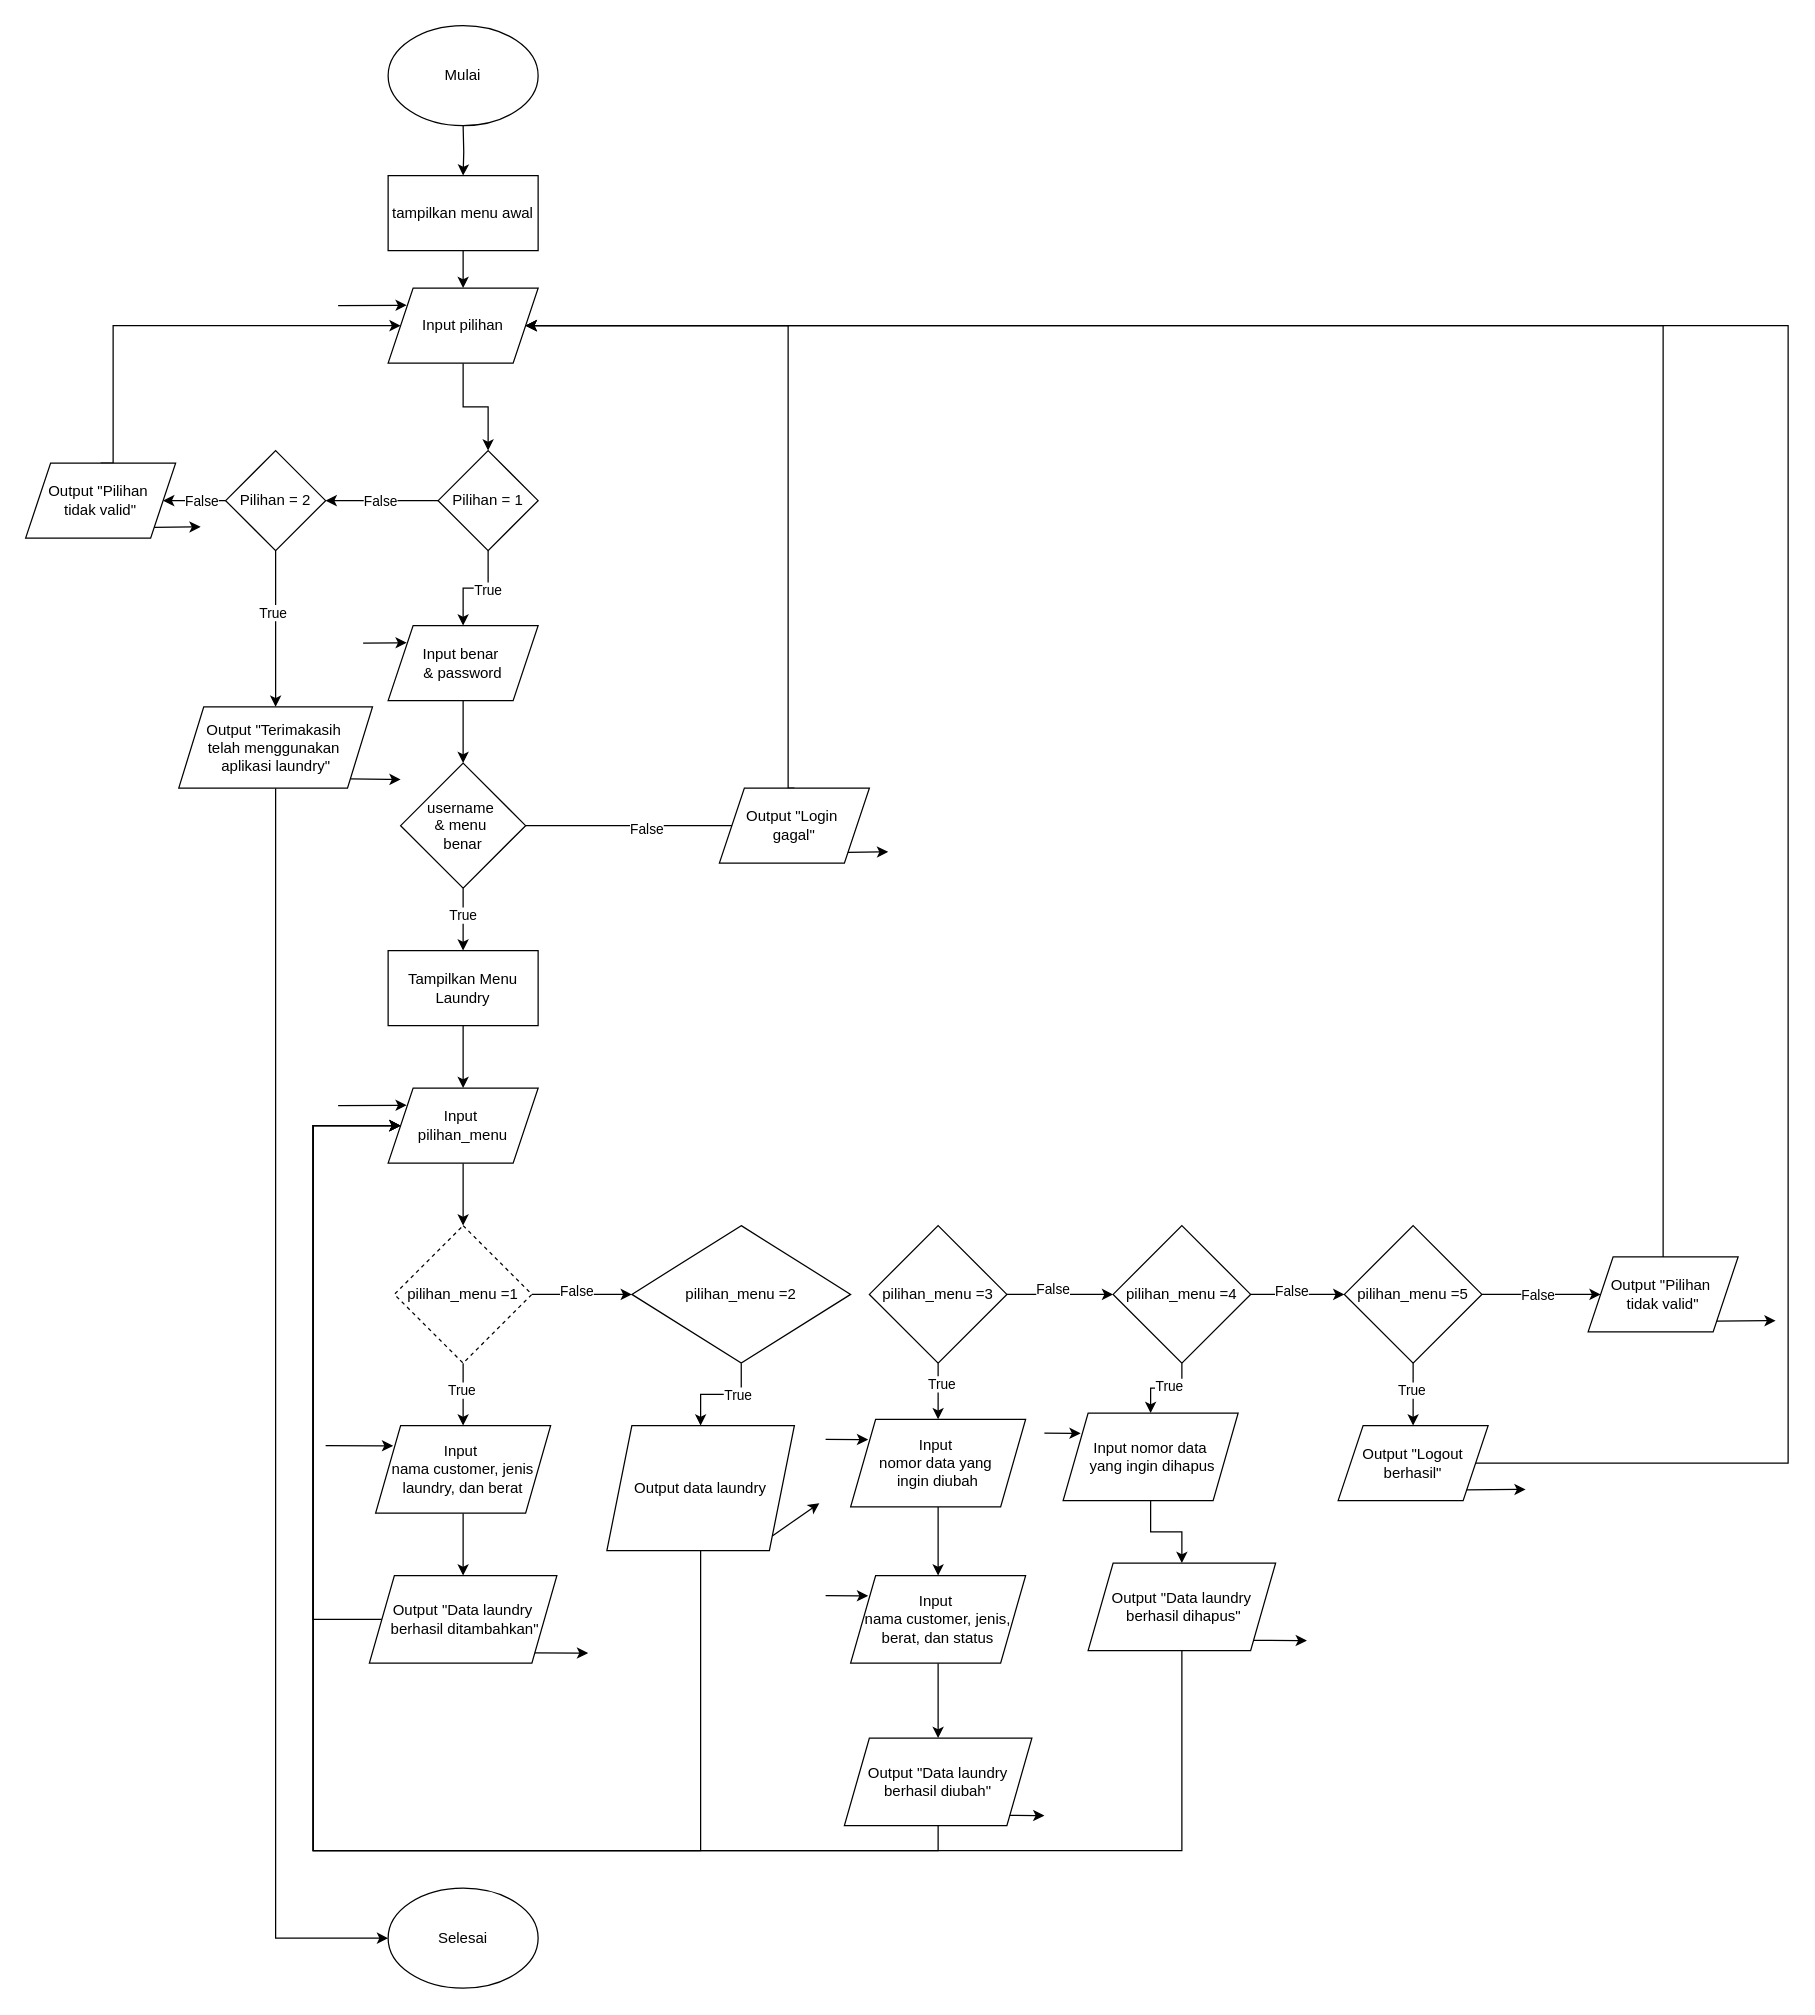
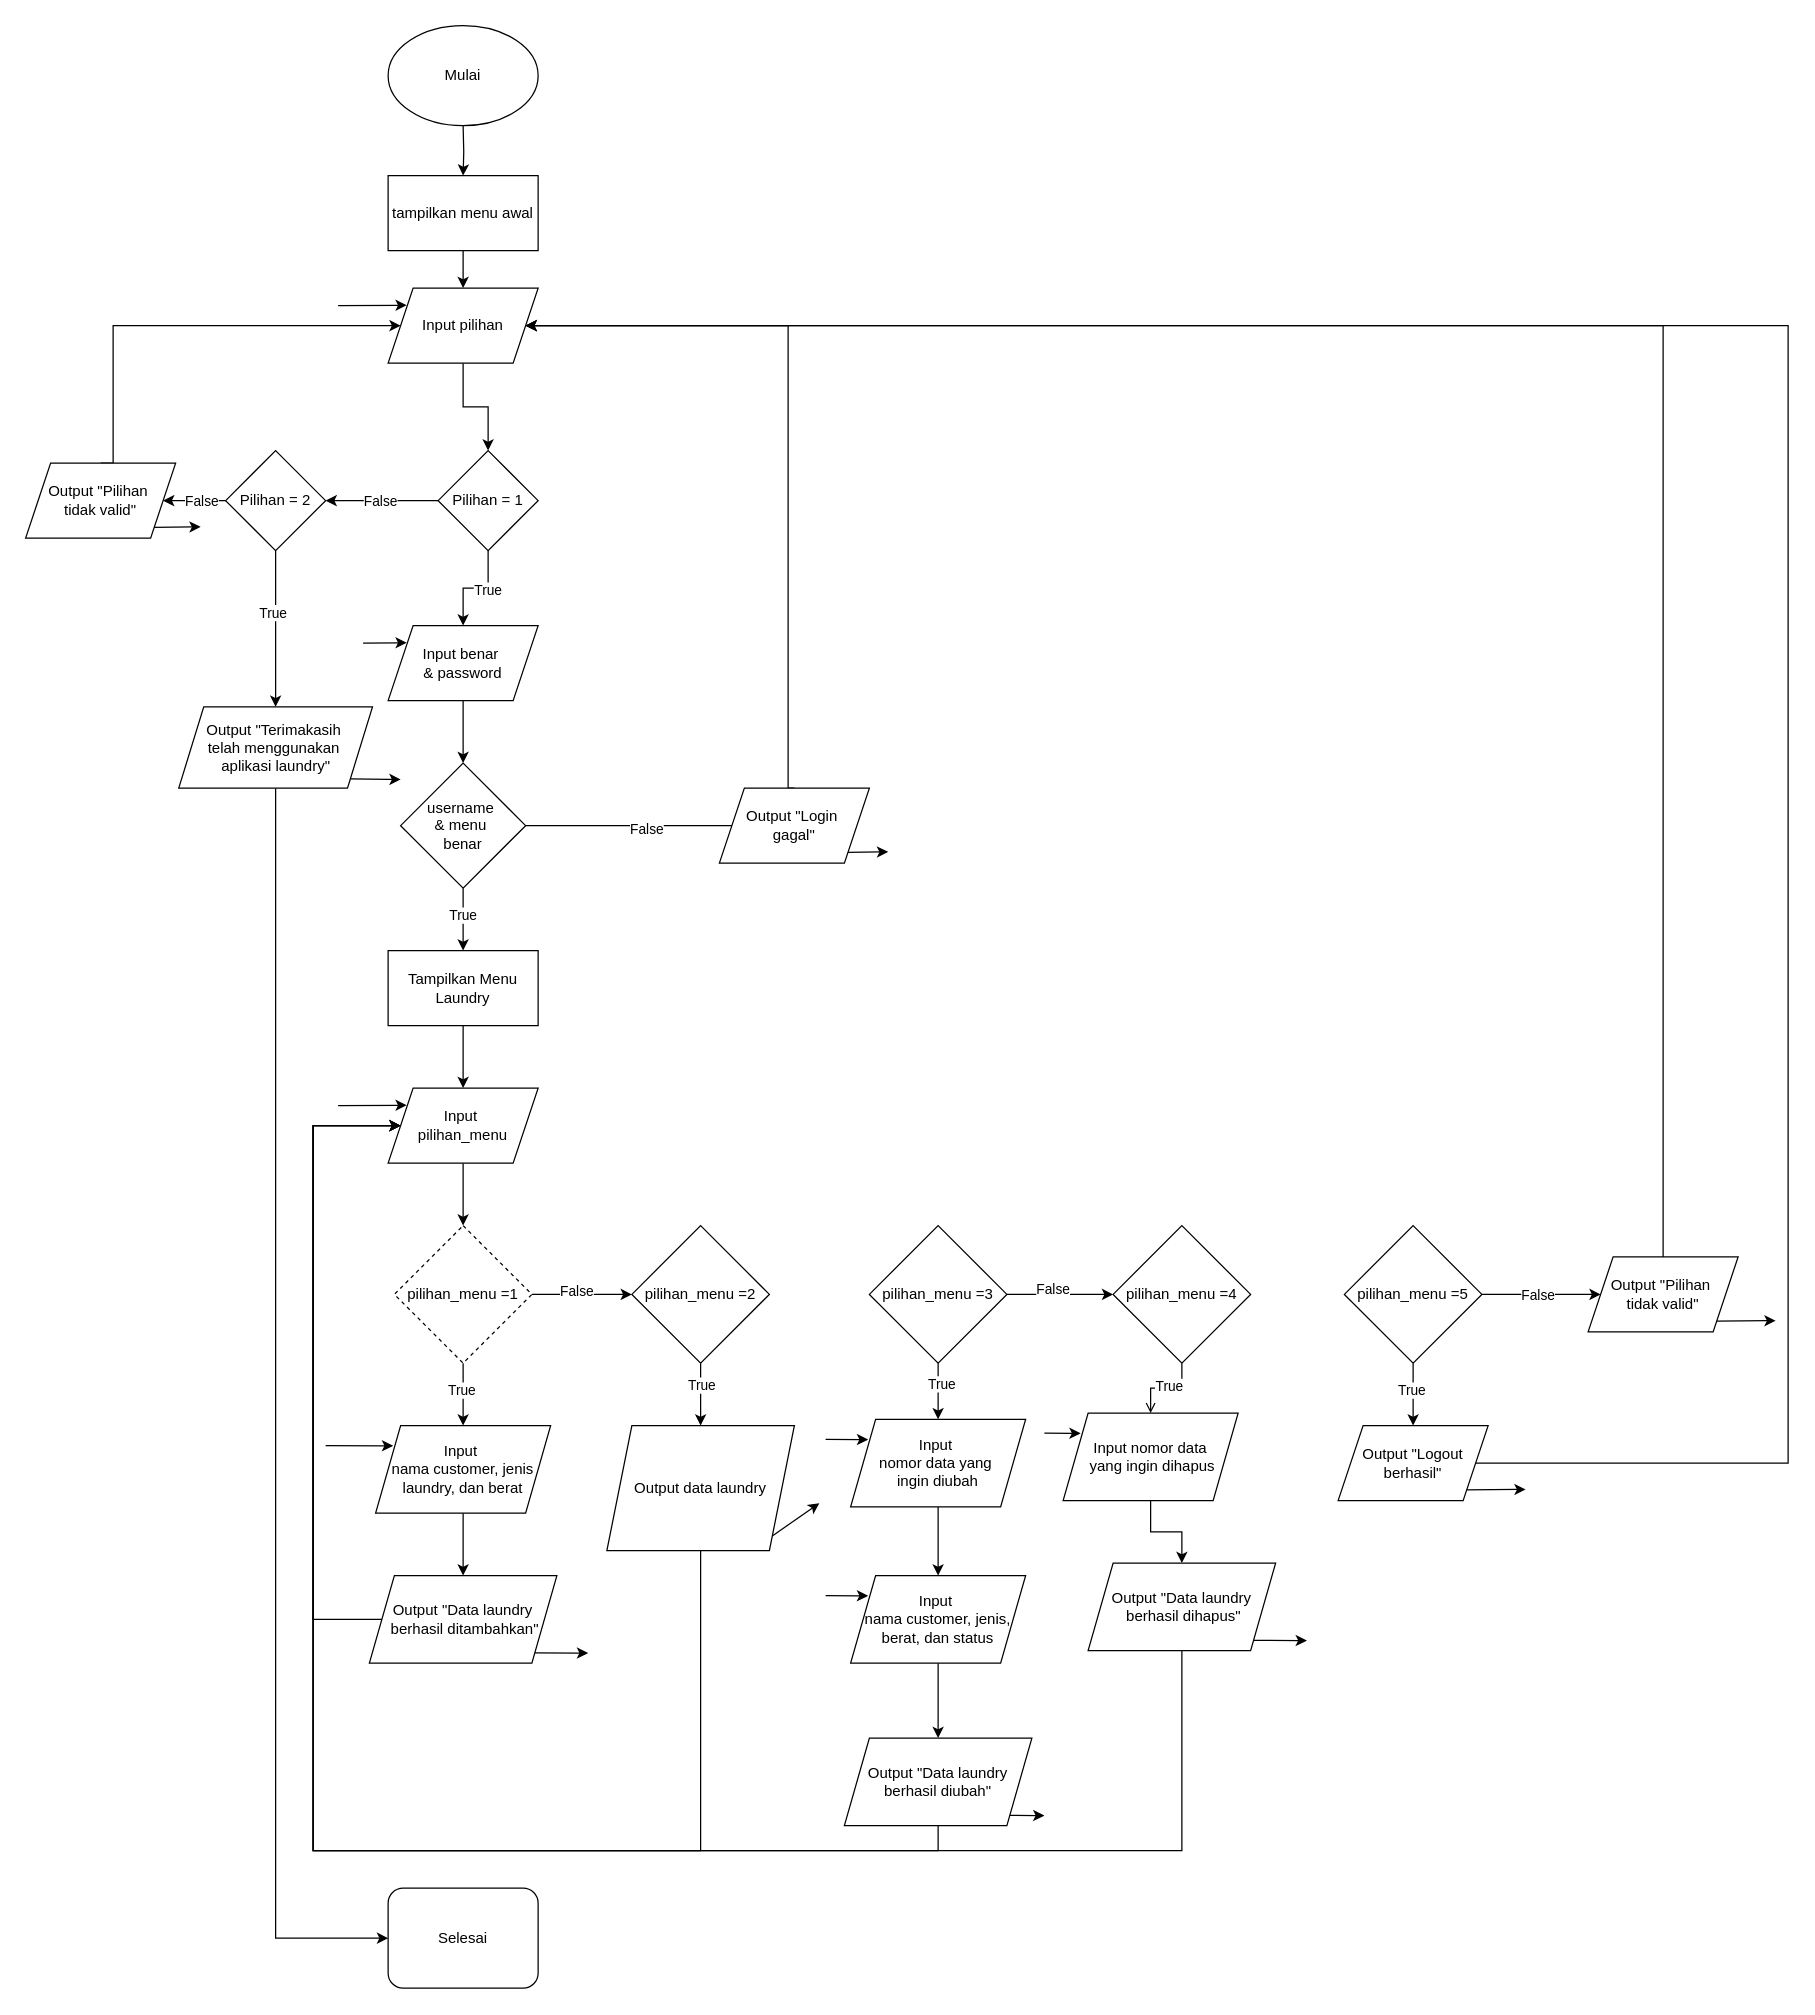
- <mxCell id="40" value="pilihan_menu =2" style="rhombus;whiteSpace=wrap;html=1;" vertex="1" parent="1"><mxGeometry x="505" y="980" width="175" height="110" as="geometry" /></mxCell>
+ <mxCell id="40" value="pilihan_menu =2" style="rhombus;whiteSpace=wrap;html=1;" vertex="1" parent="1"><mxGeometry x="505" y="980" width="110" height="110" as="geometry" /></mxCell>
- <mxCell id="46" value="" style="edgeStyle=orthogonalEdgeStyle;rounded=0;orthogonalLoop=1;jettySize=auto;html=1;" edge="1" parent="1" source="50" target="55"><mxGeometry relative="1" as="geometry" /></mxCell>
- <mxCell id="47" value="False" style="edgeLabel;html=1;align=center;verticalAlign=middle;resizable=0;points=[];" vertex="1" connectable="0" parent="46"><mxGeometry x="-0.145" y="3" relative="1" as="geometry"><mxPoint as="offset" /></mxGeometry></mxCell>
- <mxCell id="48" style="edgeStyle=orthogonalEdgeStyle;rounded=0;orthogonalLoop=1;jettySize=auto;html=1;exitX=0.5;exitY=1;exitDx=0;exitDy=0;entryX=0.5;entryY=0;entryDx=0;entryDy=0;" edge="1" parent="1" source="50" target="81"><mxGeometry relative="1" as="geometry" /></mxCell>
+ <mxCell id="48" style="edgeStyle=orthogonalEdgeStyle;rounded=0;orthogonalLoop=1;jettySize=auto;html=1;exitX=0.5;exitY=1;exitDx=0;exitDy=0;entryX=0.5;entryY=0;entryDx=0;entryDy=0;endArrow=open;" edge="1" parent="1" source="50" target="81"><mxGeometry relative="1" as="geometry" /></mxCell>
- <mxCell id="94" value="Selesai" style="ellipse;whiteSpace=wrap;html=1;" vertex="1" parent="1"><mxGeometry x="310" y="1510" width="120" height="80" as="geometry" /></mxCell>
+ <mxCell id="94" value="Selesai" style="whiteSpace=wrap;html=1;rounded=1;" vertex="1" parent="1"><mxGeometry x="310" y="1510" width="120" height="80" as="geometry" /></mxCell>
